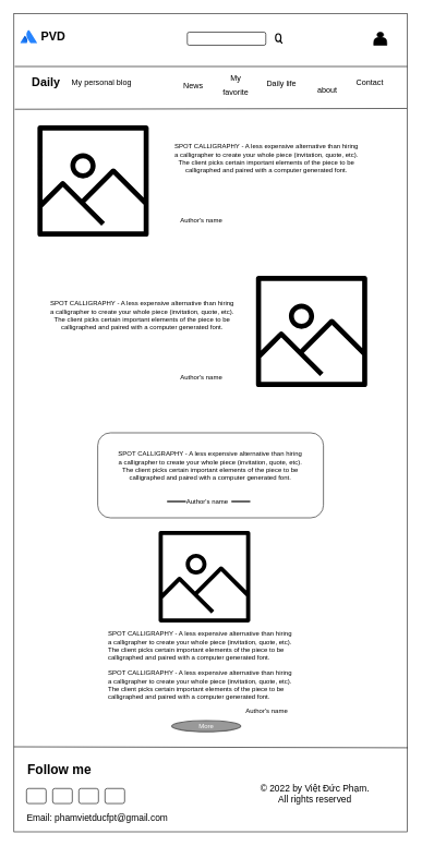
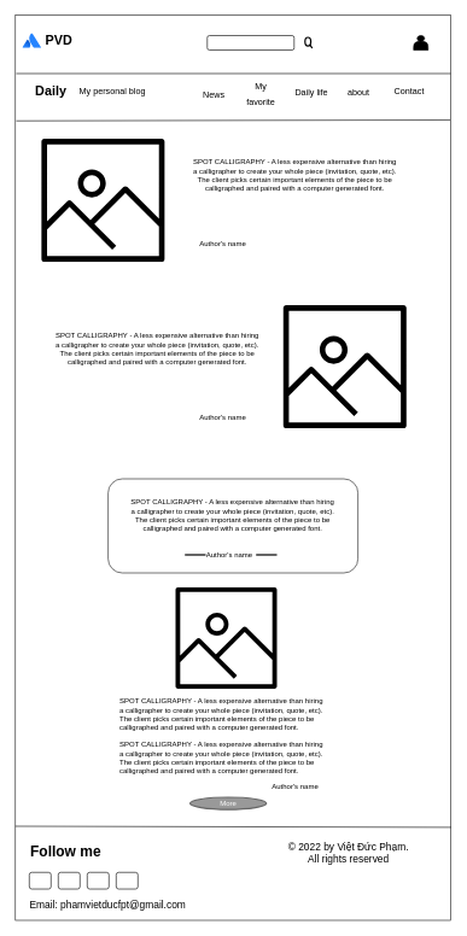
- <mxCell id="13" value="&lt;font style=&quot;font-size: 12px&quot;&gt;about&lt;/font&gt;" style="text;html=1;strokeColor=none;fillColor=none;align=center;verticalAlign=middle;whiteSpace=wrap;rounded=0;fontSize=18;" vertex="1" parent="1"><mxGeometry x="474.6" y="125.48" width="50" height="20" as="geometry" /></mxCell>
+ <mxCell id="13" value="&lt;font style=&quot;font-size: 12px&quot;&gt;about&lt;/font&gt;" style="text;html=1;strokeColor=none;fillColor=none;align=center;verticalAlign=middle;whiteSpace=wrap;rounded=0;fontSize=18;" vertex="1" parent="1"><mxGeometry x="469.6" y="115.48" width="50" height="20" as="geometry" /></mxCell>
- <mxCell id="40" value="© 2022 by Việt Đức Phạm. All rights reserved" style="text;html=1;strokeColor=none;fillColor=none;align=center;verticalAlign=middle;whiteSpace=wrap;rounded=0;fontSize=14;fontColor=#000000;" vertex="1" parent="1"><mxGeometry x="390.8" y="1197.76" width="180" height="30" as="geometry" /></mxCell>
+ <mxCell id="40" value="© 2022 by Việt Đức Phạm. All rights reserved" style="text;html=1;strokeColor=none;fillColor=none;align=center;verticalAlign=middle;whiteSpace=wrap;rounded=0;fontSize=14;fontColor=#000000;" vertex="1" parent="1"><mxGeometry x="390.8" y="1162.76" width="180" height="30" as="geometry" /></mxCell>
